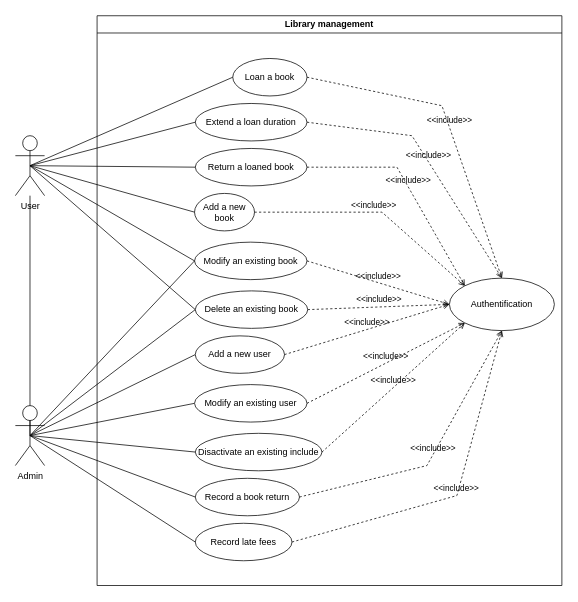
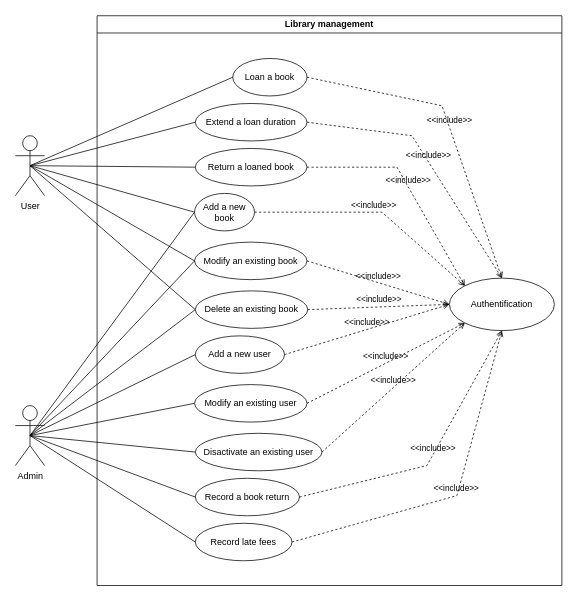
- <mxCell id="8" style="rounded=0;orthogonalLoop=1;jettySize=auto;html=1;exitX=0.5;exitY=0.5;exitDx=0;exitDy=0;exitPerimeter=0;endArrow=none;endFill=0;" parent="1" source="9" target="38" edge="1"><mxGeometry relative="1" as="geometry" /></mxCell>
+ <mxCell id="8" style="rounded=0;orthogonalLoop=1;jettySize=auto;html=1;exitX=0.5;exitY=0.5;exitDx=0;exitDy=0;exitPerimeter=0;entryX=0;entryY=0.5;entryDx=0;entryDy=0;endArrow=none;endFill=0;" parent="1" source="9" target="11" edge="1"><mxGeometry relative="1" as="geometry" /></mxCell>
- <mxCell id="16" value="Disactivate an existing include" style="ellipse;whiteSpace=wrap;html=1;spacing=2;" parent="10" vertex="1"><mxGeometry x="131" y="557" width="169" height="50" as="geometry" /></mxCell>
+ <mxCell id="16" value="Disactivate an existing user" style="ellipse;whiteSpace=wrap;html=1;spacing=2;" parent="10" vertex="1"><mxGeometry x="131" y="557" width="169" height="50" as="geometry" /></mxCell>
